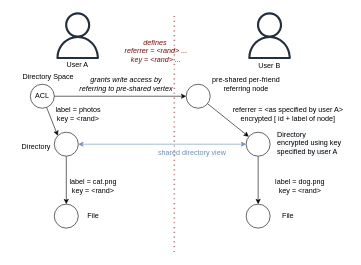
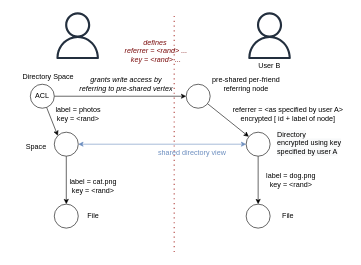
- <mxCell id="24" value="User A" style="text;html=1;strokeColor=none;fillColor=none;align=center;verticalAlign=middle;whiteSpace=wrap;rounded=0;" parent="1" vertex="1"><mxGeometry x="109" y="98" width="40" height="20" as="geometry" /></mxCell>
- <mxCell id="12" value="Directory" style="text;html=1;strokeColor=none;fillColor=none;align=center;verticalAlign=middle;whiteSpace=wrap;rounded=0;" parent="1" vertex="1"><mxGeometry x="40" y="235" width="40" height="20" as="geometry" /></mxCell>
+ <mxCell id="12" value="Space" style="text;html=1;strokeColor=none;fillColor=none;align=center;verticalAlign=middle;whiteSpace=wrap;rounded=0;" parent="1" vertex="1"><mxGeometry x="40" y="235" width="40" height="20" as="geometry" /></mxCell>
- <mxCell id="20" value="label = dog.png&lt;br&gt;key = &amp;lt;rand&amp;gt;" style="text;html=1;strokeColor=none;fillColor=none;align=center;verticalAlign=middle;whiteSpace=wrap;rounded=0;" parent="1" vertex="1"><mxGeometry x="455" y="300" width="90" height="20" as="geometry" /></mxCell>
+ <mxCell id="20" value="label = dog.png&lt;br&gt;key = &amp;lt;rand&amp;gt;" style="text;html=1;strokeColor=none;fillColor=none;align=center;verticalAlign=middle;whiteSpace=wrap;rounded=0;" parent="1" vertex="1"><mxGeometry x="440" y="290" width="90" height="20" as="geometry" /></mxCell>
